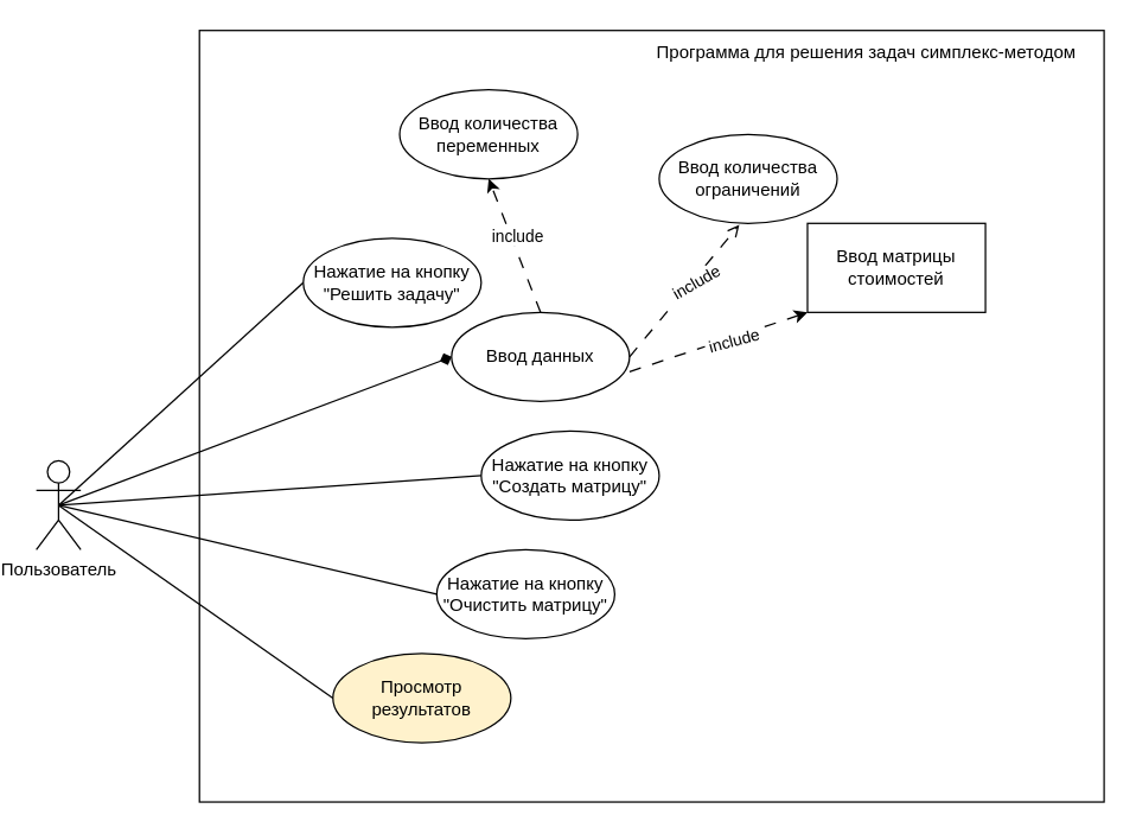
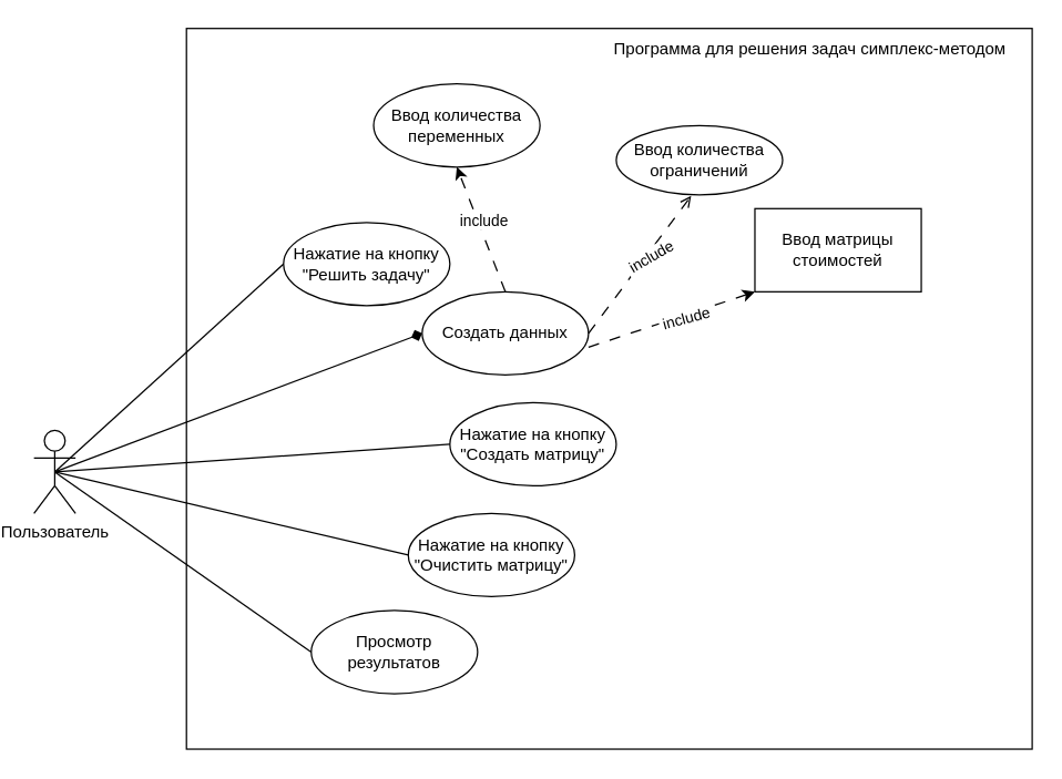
- <mxCell id="9" value="Ввод количества ограничений" style="ellipse;whiteSpace=wrap;html=1;" vertex="1" parent="1"><mxGeometry x="440" y="90" width="120" height="60" as="geometry" /></mxCell>
+ <mxCell id="9" value="Ввод количества ограничений" style="ellipse;whiteSpace=wrap;html=1;" vertex="1" parent="1"><mxGeometry x="440" y="90" width="120" height="50" as="geometry" /></mxCell>
- <mxCell id="4" value="Ввод данных" style="ellipse;whiteSpace=wrap;html=1;" vertex="1" parent="1"><mxGeometry x="300" y="210" width="120" height="60" as="geometry" /></mxCell>
+ <mxCell id="4" value="Создать данных" style="ellipse;whiteSpace=wrap;html=1;" vertex="1" parent="1"><mxGeometry x="300" y="210" width="120" height="60" as="geometry" /></mxCell>
- <mxCell id="6" value="Просмотр результатов" style="ellipse;whiteSpace=wrap;html=1;fillColor=#fff2cc;" vertex="1" parent="1"><mxGeometry x="220" y="440" width="120" height="60" as="geometry" /></mxCell>
+ <mxCell id="6" value="Просмотр результатов" style="ellipse;whiteSpace=wrap;html=1;" vertex="1" parent="1"><mxGeometry x="220" y="440" width="120" height="60" as="geometry" /></mxCell>
